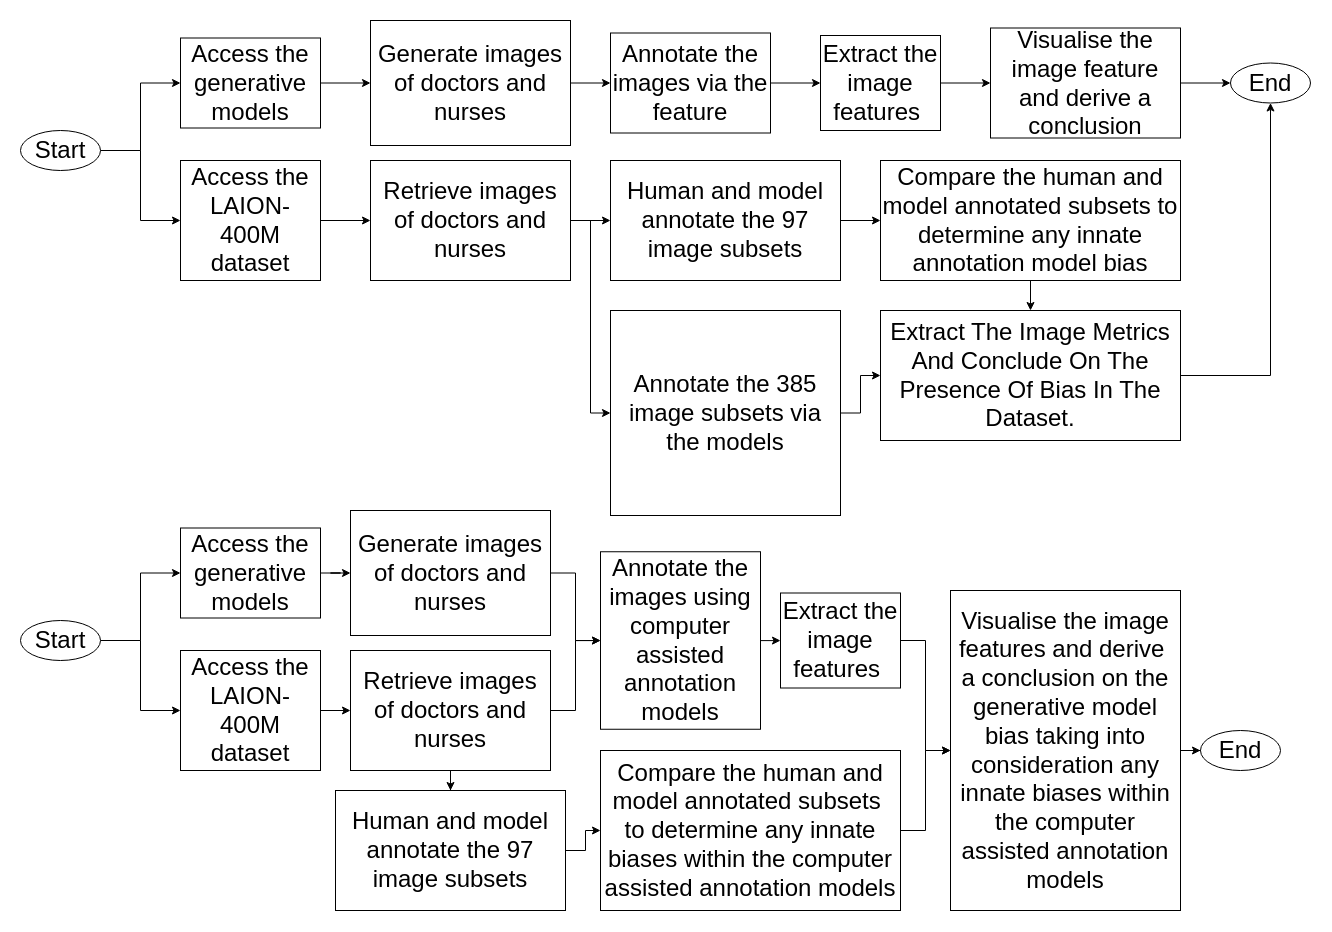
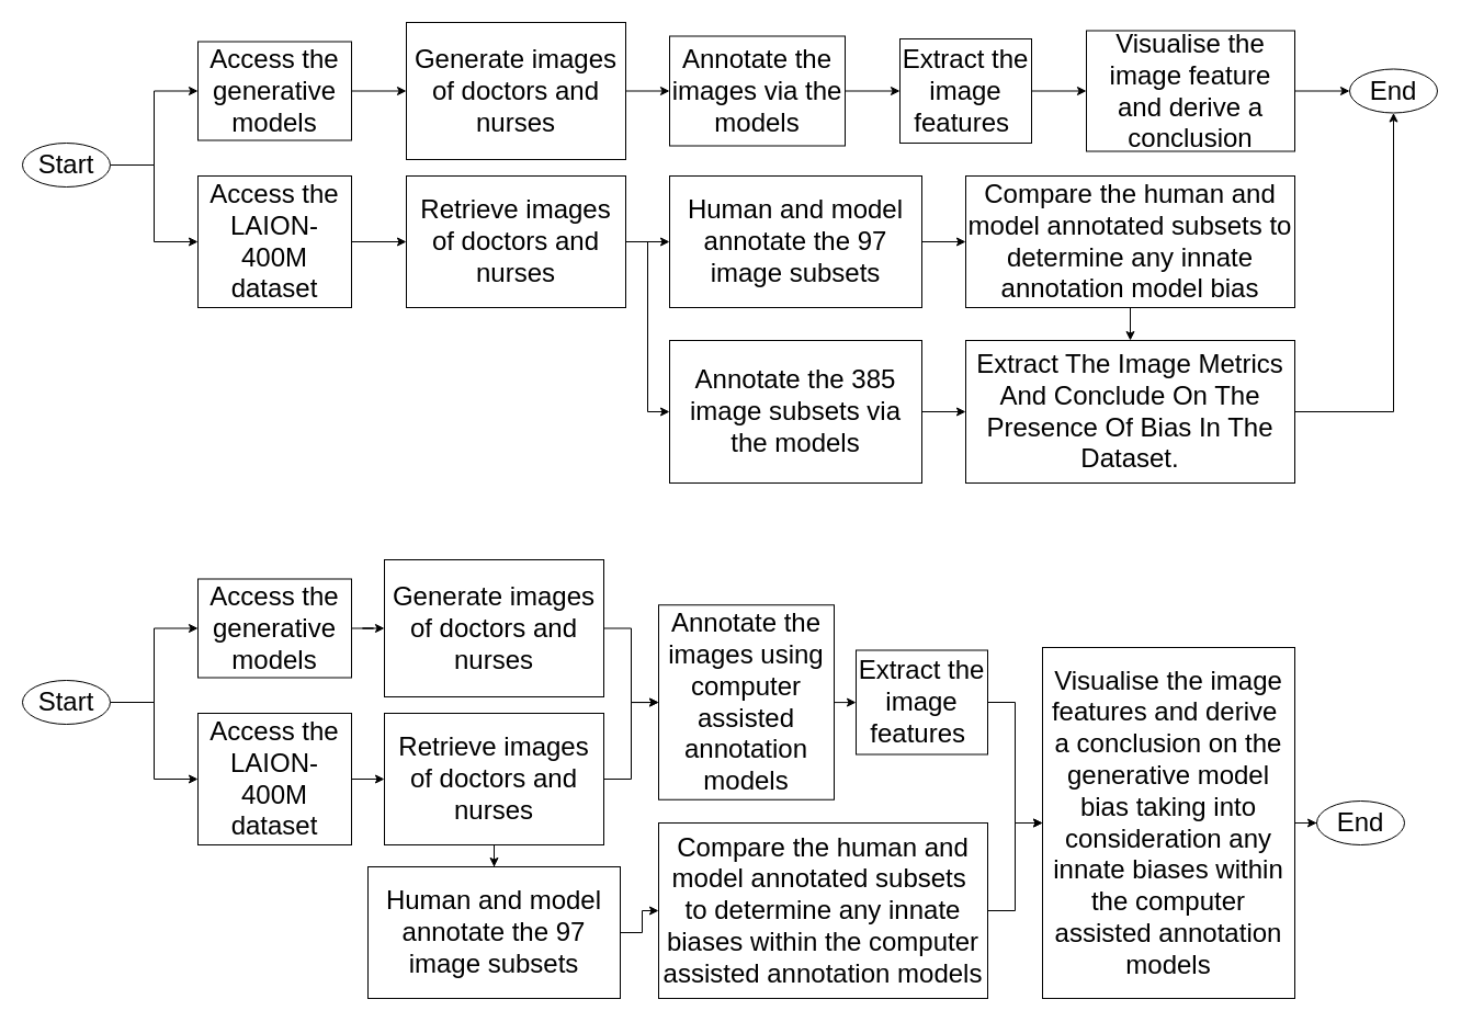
- <mxCell id="20" value="Annotate the images via the feature" style="whiteSpace=wrap;html=1;rounded=0;fontSize=24;" parent="1" vertex="1"><mxGeometry x="610" y="32.5" width="160" height="100" as="geometry" /></mxCell>
+ <mxCell id="20" value="Annotate the images via the models" style="whiteSpace=wrap;html=1;rounded=0;fontSize=24;" parent="1" vertex="1"><mxGeometry x="610" y="32.5" width="160" height="100" as="geometry" /></mxCell>
- <mxCell id="24" value="Annotate the 385 image subsets via the models" style="whiteSpace=wrap;html=1;rounded=0;fontSize=24;" parent="1" vertex="1"><mxGeometry x="610" y="310" width="230" height="205" as="geometry" /></mxCell>
+ <mxCell id="24" value="Annotate the 385 image subsets via the models" style="whiteSpace=wrap;html=1;rounded=0;fontSize=24;" parent="1" vertex="1"><mxGeometry x="610" y="310" width="230" height="130" as="geometry" /></mxCell>
